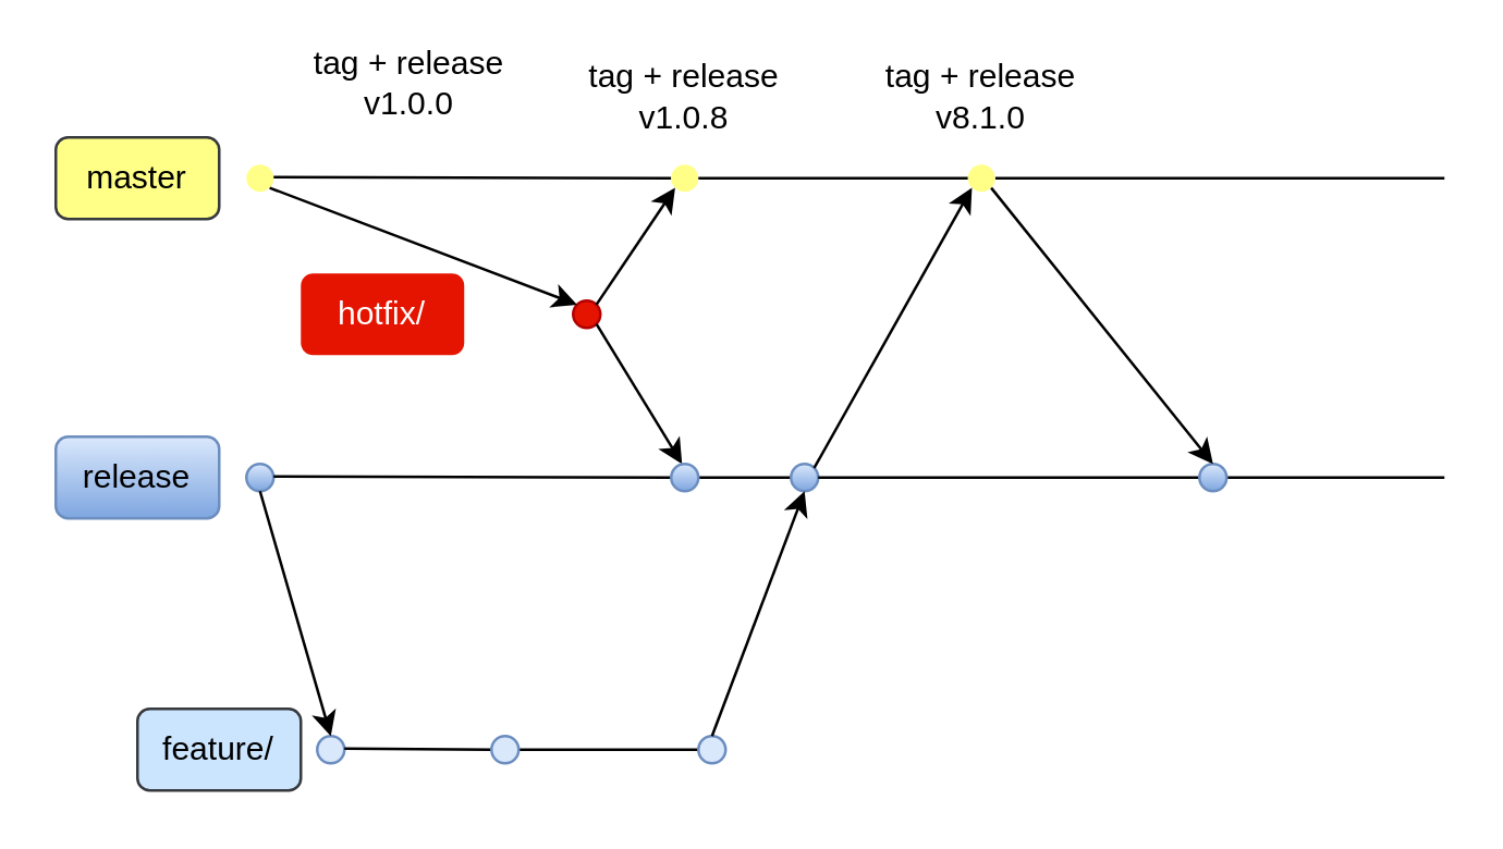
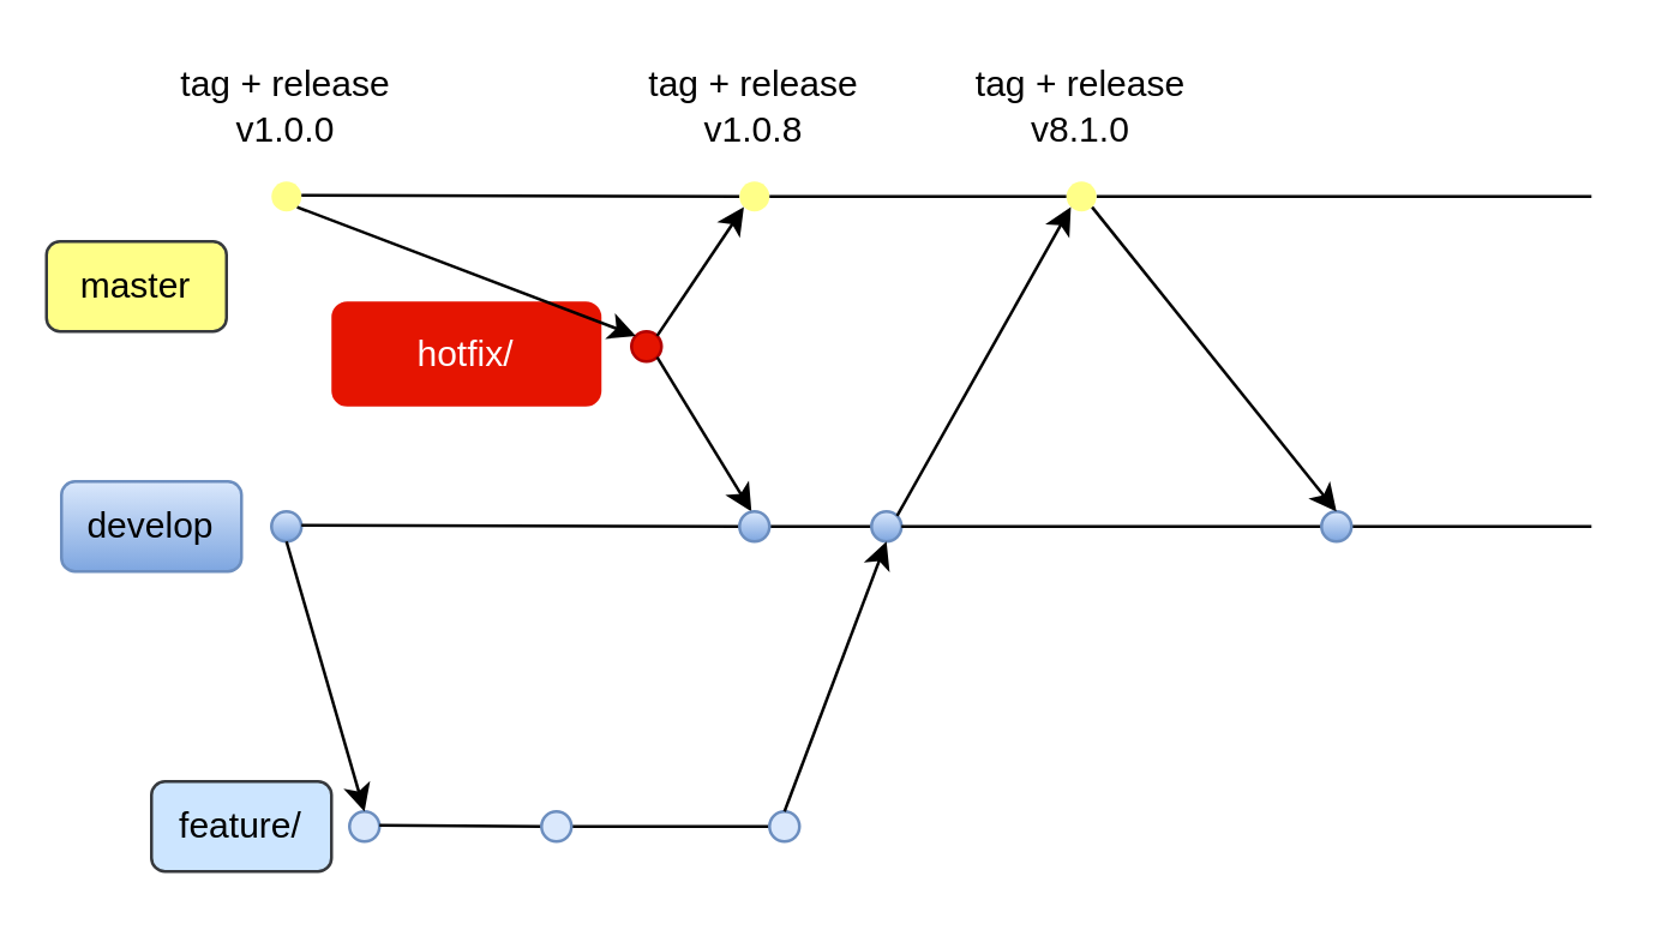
- <mxCell id="12" value="tag + release v1.0.0" style="text;html=1;strokeColor=none;fillColor=none;align=center;verticalAlign=middle;whiteSpace=wrap;rounded=0;glass=0;" parent="1" vertex="1"><mxGeometry x="110" y="15" width="80" height="30" as="geometry" /></mxCell>
+ <mxCell id="12" value="tag + release v1.0.0" style="text;html=1;strokeColor=none;fillColor=none;align=center;verticalAlign=middle;whiteSpace=wrap;rounded=0;glass=0;" parent="1" vertex="1"><mxGeometry x="55" y="20" width="80" height="30" as="geometry" /></mxCell>
- <mxCell id="4" value="master" style="text;html=1;strokeColor=#36393d;fillColor=#ffff88;align=center;verticalAlign=middle;whiteSpace=wrap;rounded=1;glass=0;" parent="1" vertex="1"><mxGeometry x="20" y="50" width="60" height="30" as="geometry" /></mxCell>
+ <mxCell id="4" value="master" style="text;html=1;strokeColor=#36393d;fillColor=#ffff88;align=center;verticalAlign=middle;whiteSpace=wrap;rounded=1;glass=0;" parent="1" vertex="1"><mxGeometry x="15" y="80" width="60" height="30" as="geometry" /></mxCell>
- <mxCell id="11" value="hotfix/" style="text;html=1;strokeColor=none;fillColor=#e51400;align=center;verticalAlign=middle;whiteSpace=wrap;rounded=1;glass=0;fontColor=#ffffff;" parent="1" vertex="1"><mxGeometry x="110" y="100" width="60" height="30" as="geometry" /></mxCell>
+ <mxCell id="11" value="hotfix/" style="text;html=1;strokeColor=none;fillColor=#e51400;align=center;verticalAlign=middle;whiteSpace=wrap;rounded=1;glass=0;fontColor=#ffffff;" parent="1" vertex="1"><mxGeometry x="110" y="100" width="90" height="35" as="geometry" /></mxCell>
- <mxCell id="5" value="release" style="text;html=1;align=center;verticalAlign=middle;whiteSpace=wrap;rounded=1;fillColor=#dae8fc;gradientColor=#7ea6e0;strokeColor=#6c8ebf;" parent="1" vertex="1"><mxGeometry x="20" y="160" width="60" height="30" as="geometry" /></mxCell>
+ <mxCell id="5" value="develop" style="text;html=1;align=center;verticalAlign=middle;whiteSpace=wrap;rounded=1;fillColor=#dae8fc;gradientColor=#7ea6e0;strokeColor=#6c8ebf;" parent="1" vertex="1"><mxGeometry x="20" y="160" width="60" height="30" as="geometry" /></mxCell>
